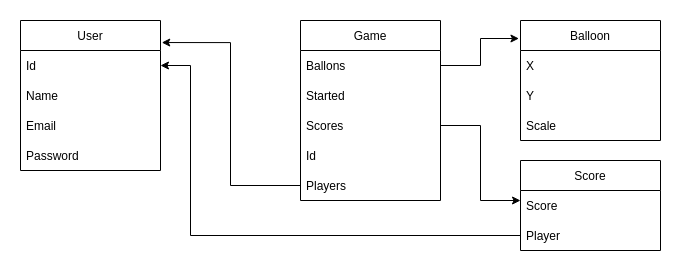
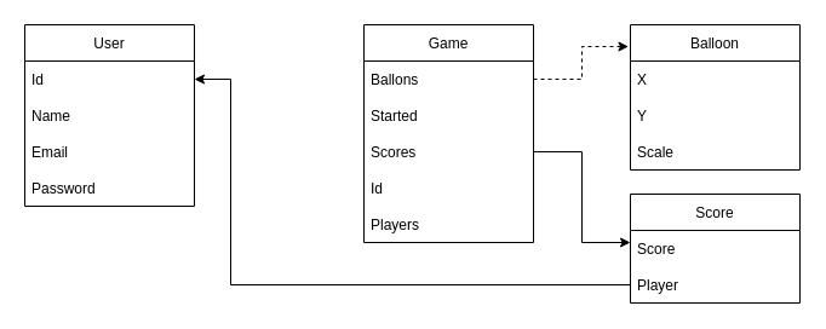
- <mxCell id="21" style="edgeStyle=orthogonalEdgeStyle;rounded=0;orthogonalLoop=1;jettySize=auto;html=1;entryX=-0.011;entryY=0.15;entryDx=0;entryDy=0;entryPerimeter=0;" edge="1" parent="1" source="8" target="13"><mxGeometry relative="1" as="geometry" /></mxCell>
+ <mxCell id="21" style="edgeStyle=orthogonalEdgeStyle;rounded=0;orthogonalLoop=1;jettySize=auto;html=1;entryX=-0.011;entryY=0.15;entryDx=0;entryDy=0;entryPerimeter=0;dashed=1;" edge="1" parent="1" source="8" target="13"><mxGeometry relative="1" as="geometry" /></mxCell>
- <mxCell id="20" style="edgeStyle=orthogonalEdgeStyle;rounded=0;orthogonalLoop=1;jettySize=auto;html=1;entryX=1.009;entryY=0.147;entryDx=0;entryDy=0;entryPerimeter=0;" edge="1" parent="1" source="12" target="2"><mxGeometry relative="1" as="geometry" /></mxCell>
